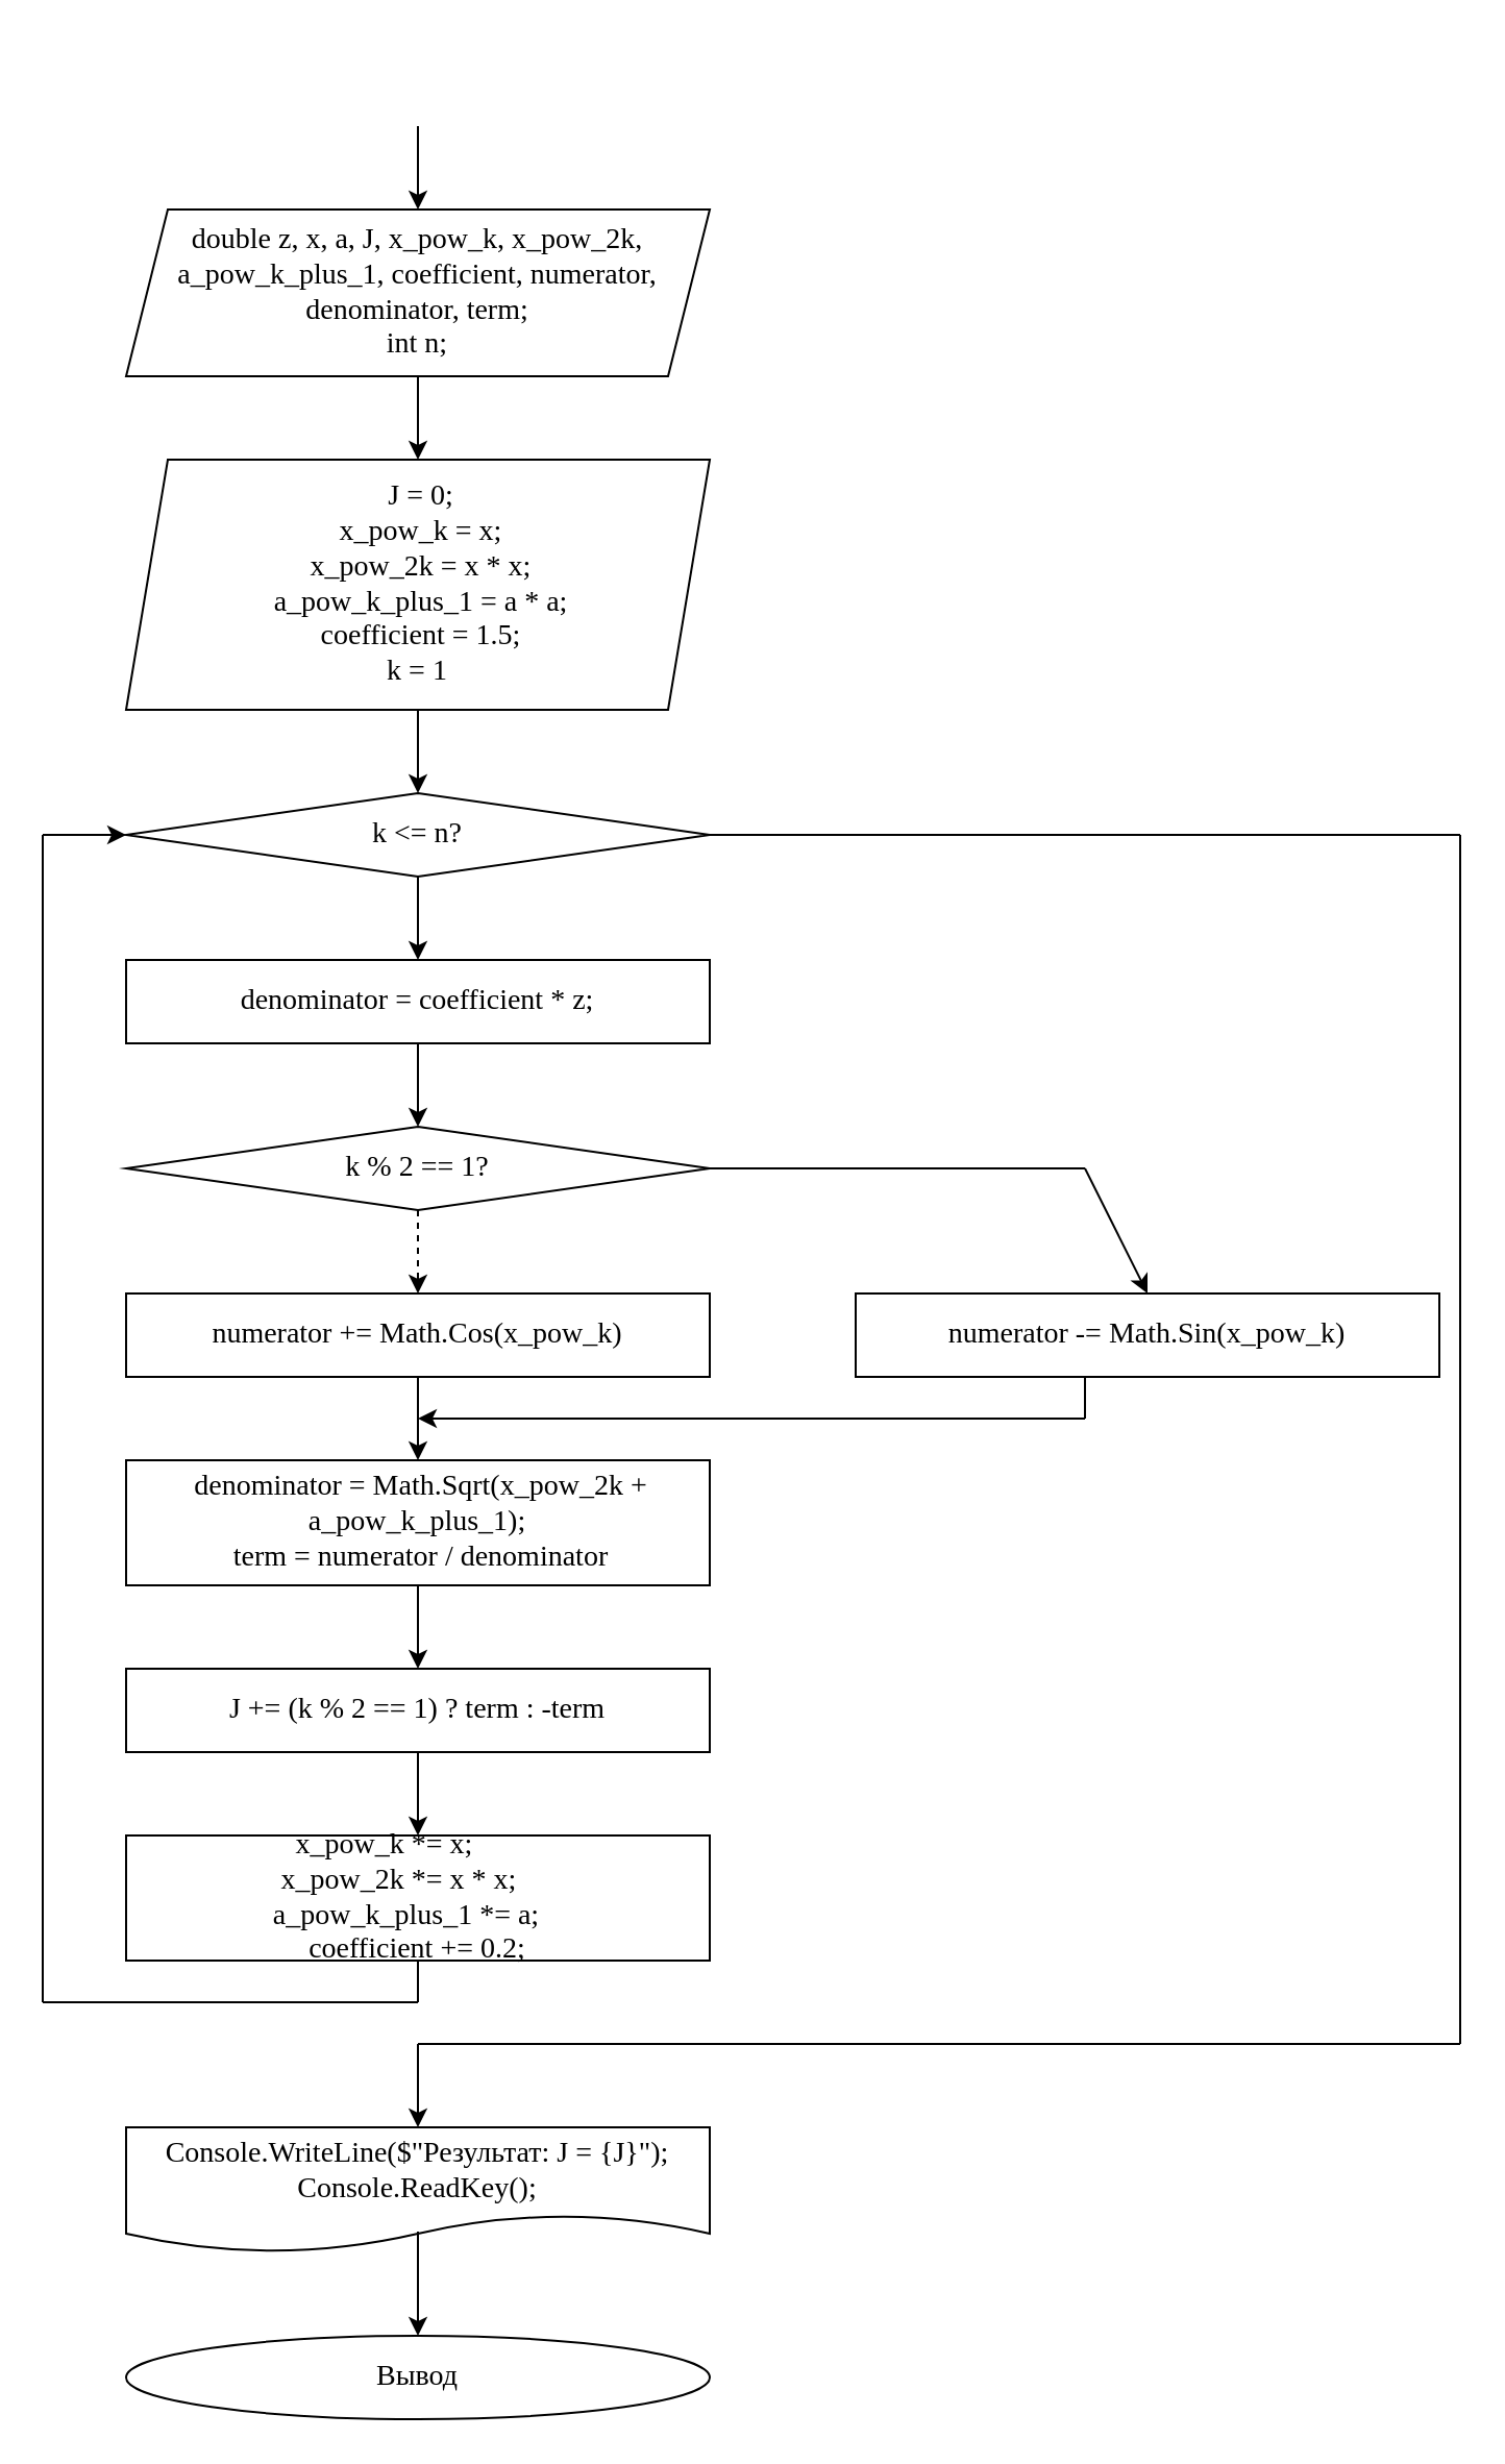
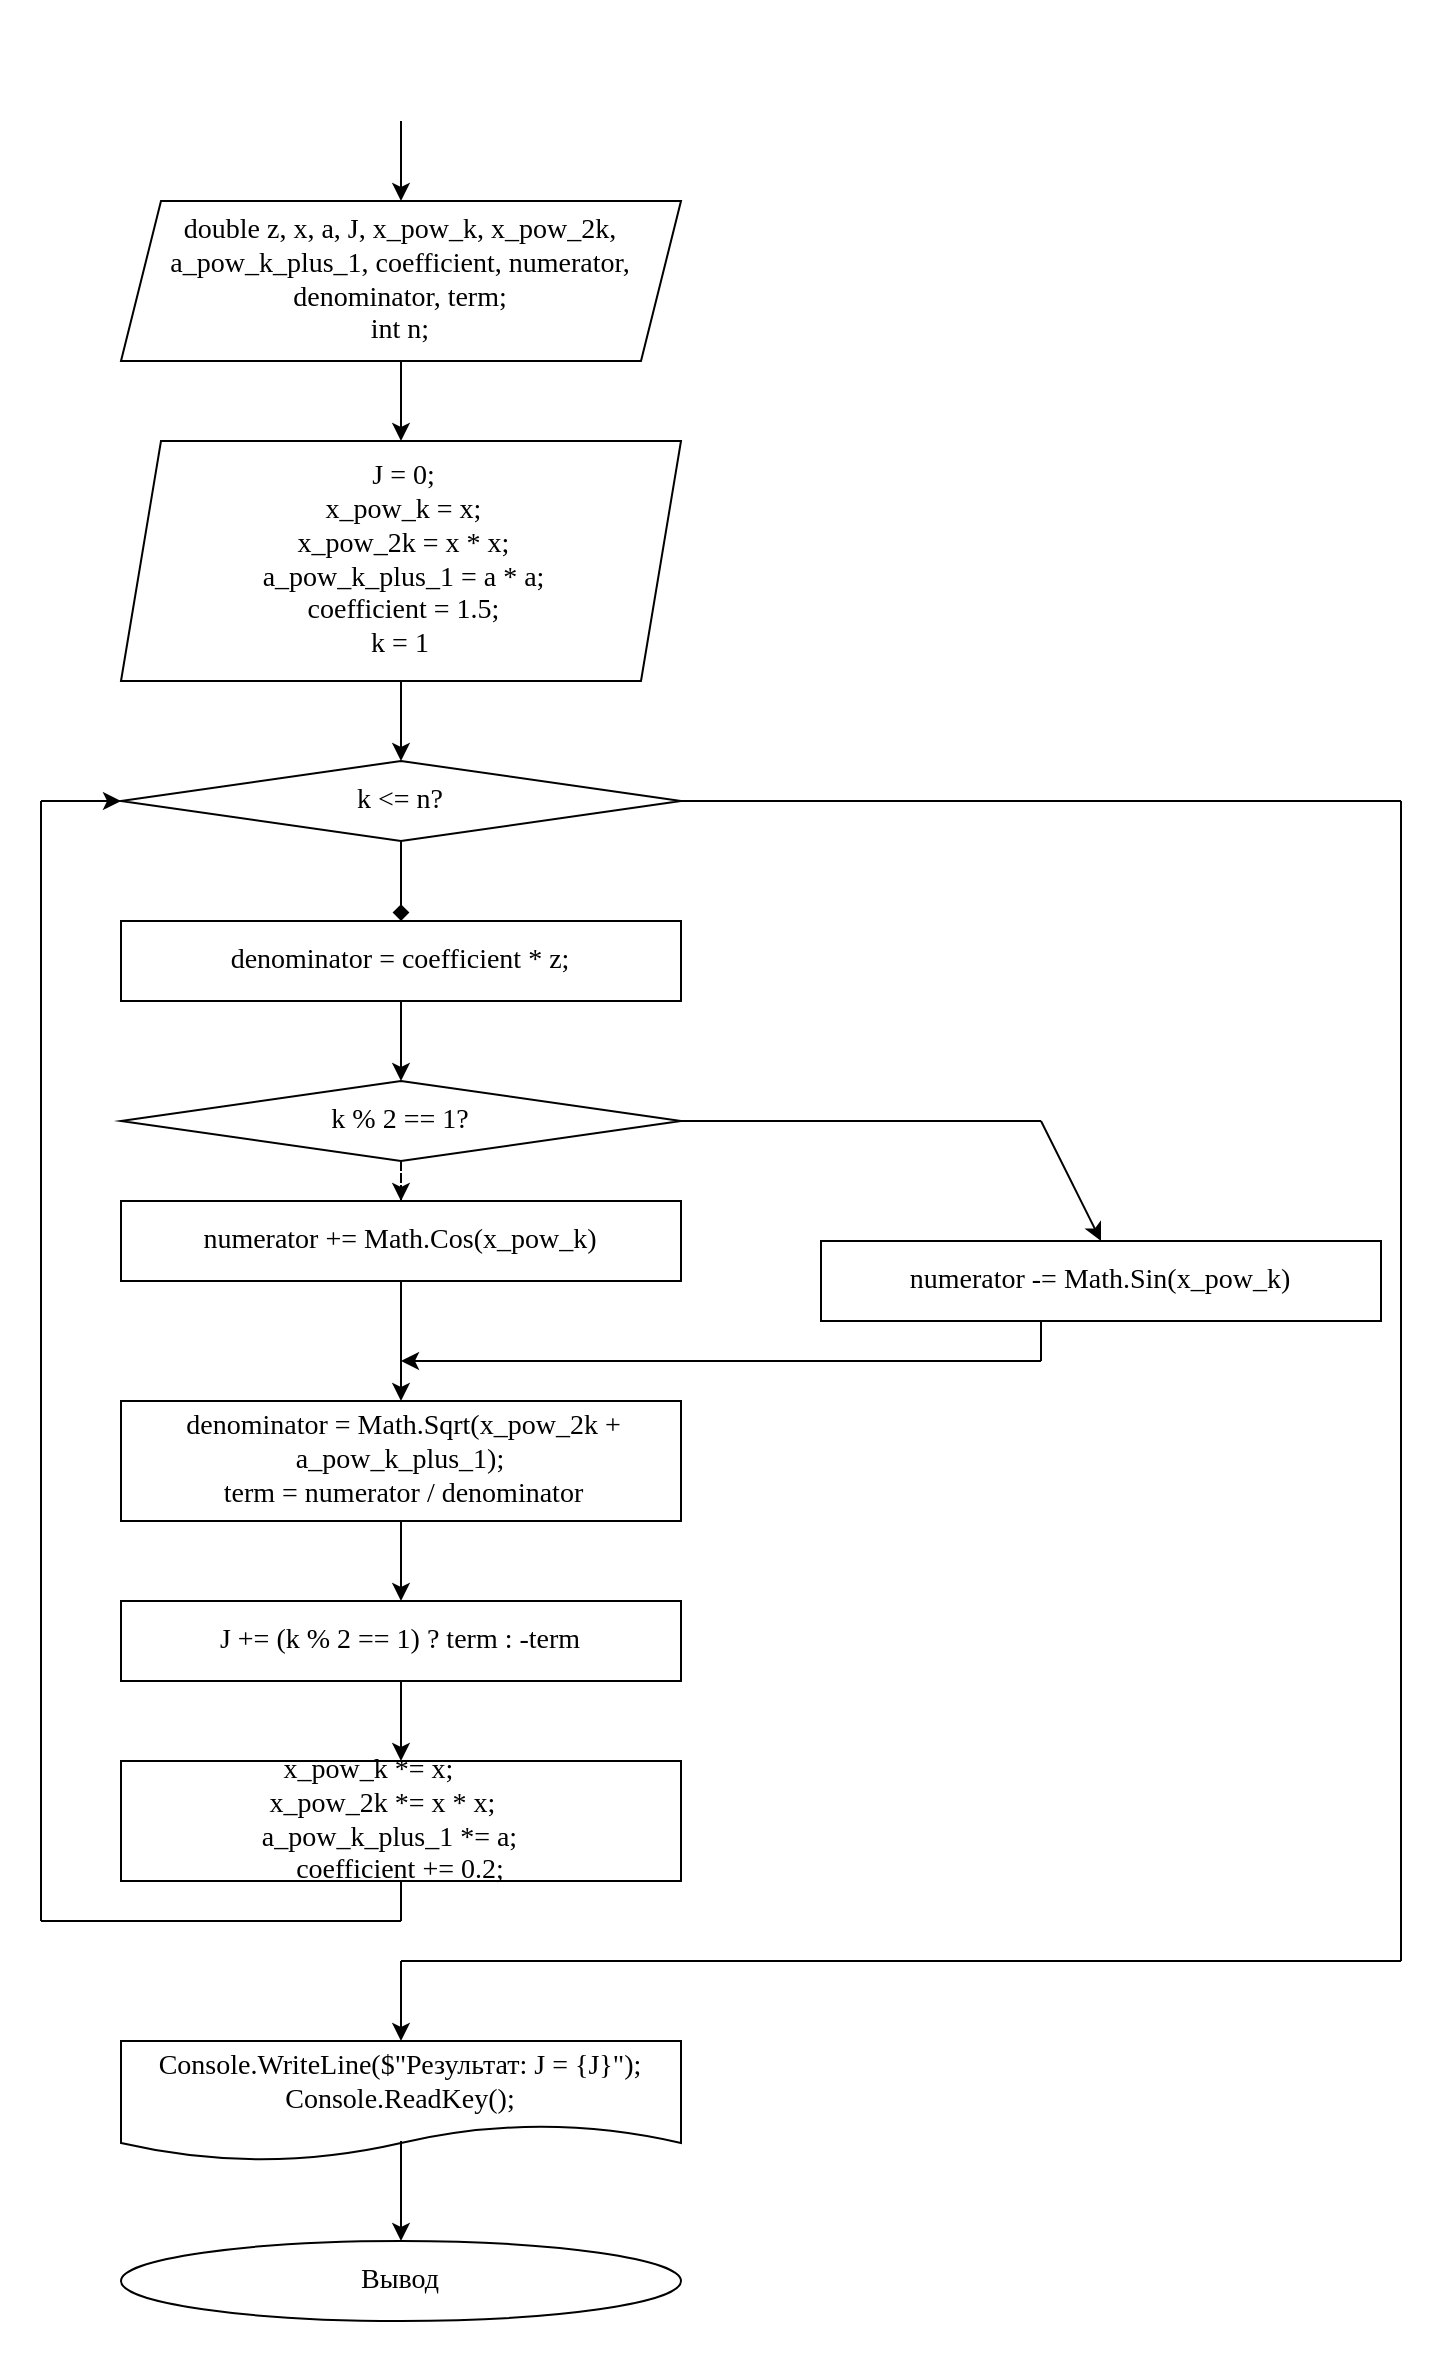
- <mxCell id="7" value="" style="edgeStyle=orthogonalEdgeStyle;rounded=0;orthogonalLoop=1;jettySize=auto;html=1;fontFamily=Times New Roman;fontSize=14;" edge="1" parent="2" source="8" target="10"><mxGeometry relative="1" as="geometry" /></mxCell>
+ <mxCell id="7" value="" style="edgeStyle=orthogonalEdgeStyle;rounded=0;orthogonalLoop=1;jettySize=auto;html=1;fontFamily=Times New Roman;fontSize=14;endArrow=diamond;" edge="1" parent="2" source="8" target="10"><mxGeometry relative="1" as="geometry" /></mxCell>
- <mxCell id="15" value="numerator += Math.Cos(x_pow_k)" style="rounded=0;whiteSpace=wrap;html=1;fontFamily=Times New Roman;fontSize=14;" vertex="1" parent="2"><mxGeometry x="40" y="600" width="280" height="40" as="geometry" /></mxCell>
+ <mxCell id="15" value="numerator += Math.Cos(x_pow_k)" style="rounded=0;whiteSpace=wrap;html=1;fontFamily=Times New Roman;fontSize=14;" vertex="1" parent="2"><mxGeometry x="40" y="580" width="280" height="40" as="geometry" /></mxCell>
